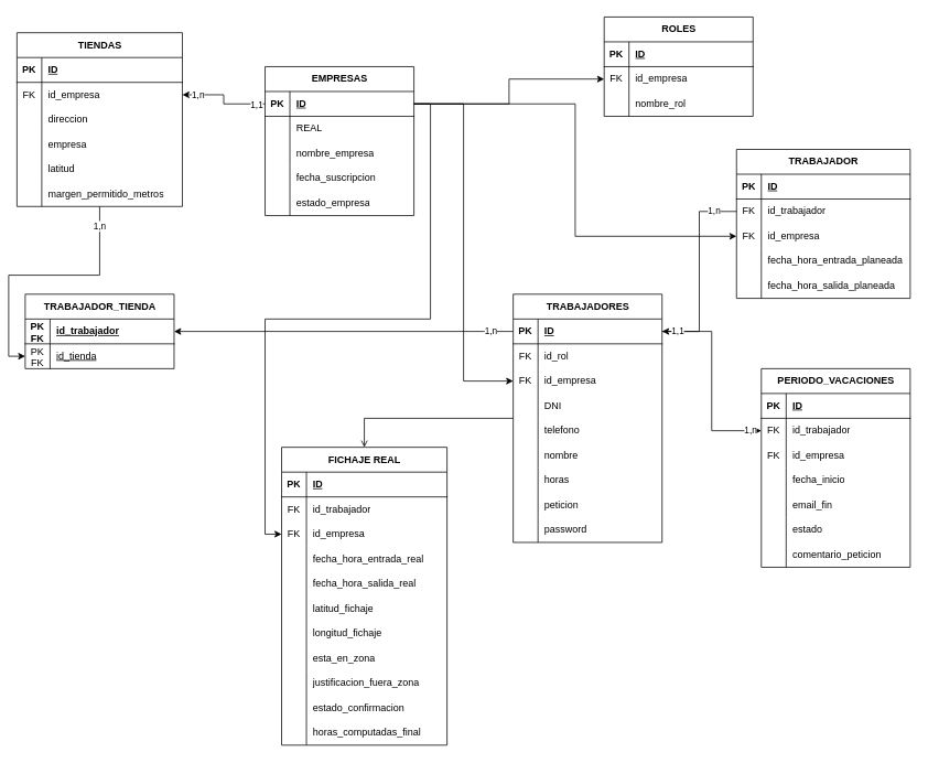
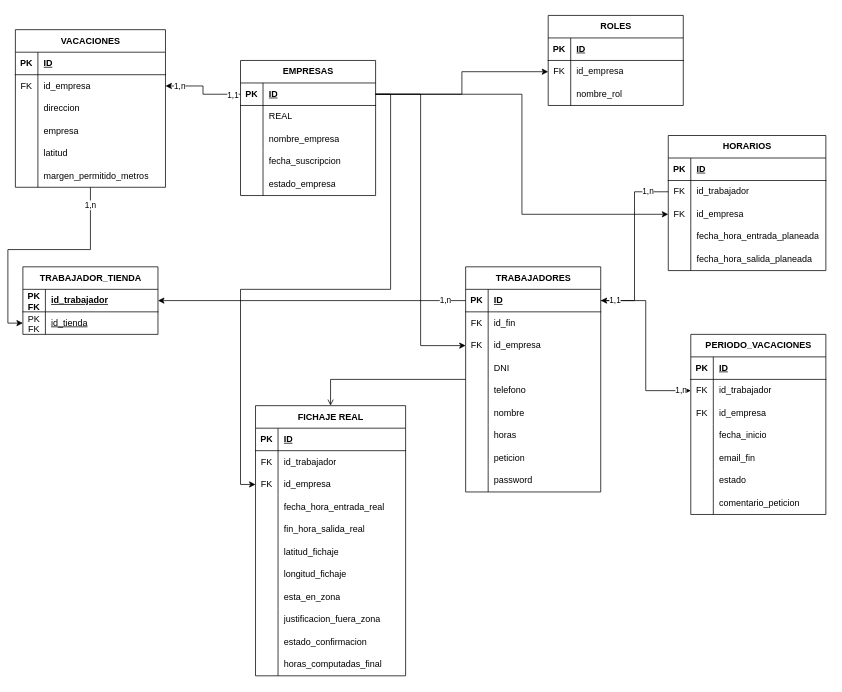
- <mxCell id="38" value="TIENDAS" style="shape=table;startSize=30;container=1;collapsible=1;childLayout=tableLayout;fixedRows=1;rowLines=0;fontStyle=1;align=center;resizeLast=1;html=1;" parent="1" vertex="1"><mxGeometry x="20" y="39" width="200" height="210" as="geometry" /></mxCell>
+ <mxCell id="38" value="VACACIONES" style="shape=table;startSize=30;container=1;collapsible=1;childLayout=tableLayout;fixedRows=1;rowLines=0;fontStyle=1;align=center;resizeLast=1;html=1;" parent="1" vertex="1"><mxGeometry x="20" y="39" width="200" height="210" as="geometry" /></mxCell>
- <mxCell id="57" value="TRABAJADOR" style="shape=table;startSize=30;container=1;collapsible=1;childLayout=tableLayout;fixedRows=1;rowLines=0;fontStyle=1;align=center;resizeLast=1;html=1;" parent="1" vertex="1"><mxGeometry x="890" y="180" width="210" height="180" as="geometry" /></mxCell>
+ <mxCell id="57" value="HORARIOS" style="shape=table;startSize=30;container=1;collapsible=1;childLayout=tableLayout;fixedRows=1;rowLines=0;fontStyle=1;align=center;resizeLast=1;html=1;" parent="1" vertex="1"><mxGeometry x="890" y="180" width="210" height="180" as="geometry" /></mxCell>
- <mxCell id="80" value="id_rol" style="shape=partialRectangle;connectable=0;fillColor=none;top=0;left=0;bottom=0;right=0;align=left;spacingLeft=6;overflow=hidden;whiteSpace=wrap;html=1;" parent="78" vertex="1"><mxGeometry x="30" width="150" height="30" as="geometry"><mxRectangle width="150" height="30" as="alternateBounds" /></mxGeometry></mxCell>
+ <mxCell id="80" value="id_fin" style="shape=partialRectangle;connectable=0;fillColor=none;top=0;left=0;bottom=0;right=0;align=left;spacingLeft=6;overflow=hidden;whiteSpace=wrap;html=1;" parent="78" vertex="1"><mxGeometry x="30" width="150" height="30" as="geometry"><mxRectangle width="150" height="30" as="alternateBounds" /></mxGeometry></mxCell>
- <mxCell id="17" value="fecha_hora_salida_real" style="shape=partialRectangle;connectable=0;fillColor=none;top=0;left=0;bottom=0;right=0;align=left;spacingLeft=6;overflow=hidden;whiteSpace=wrap;html=1;" parent="15" vertex="1"><mxGeometry x="30" width="170" height="30" as="geometry"><mxRectangle width="170" height="30" as="alternateBounds" /></mxGeometry></mxCell>
+ <mxCell id="17" value="fin_hora_salida_real" style="shape=partialRectangle;connectable=0;fillColor=none;top=0;left=0;bottom=0;right=0;align=left;spacingLeft=6;overflow=hidden;whiteSpace=wrap;html=1;" parent="15" vertex="1"><mxGeometry x="30" width="170" height="30" as="geometry"><mxRectangle width="170" height="30" as="alternateBounds" /></mxGeometry></mxCell>
